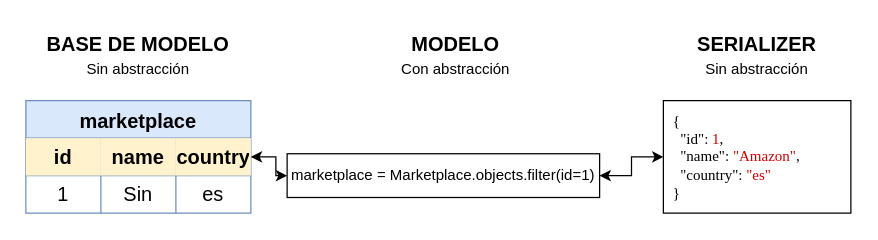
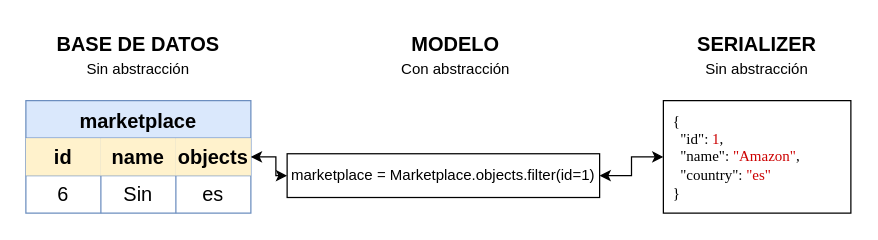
- <mxCell id="14" value="BASE DE MODELO" style="text;html=1;align=center;verticalAlign=middle;whiteSpace=wrap;rounded=0;fontStyle=1;fontSize=16;" vertex="1" parent="1"><mxGeometry x="35" y="20" width="150" height="30" as="geometry" /></mxCell>
+ <mxCell id="14" value="BASE DE DATOS" style="text;html=1;align=center;verticalAlign=middle;whiteSpace=wrap;rounded=0;fontStyle=1;fontSize=16;" vertex="1" parent="1"><mxGeometry x="35" y="20" width="150" height="30" as="geometry" /></mxCell>
- <mxCell id="6" value="country" style="shape=partialRectangle;html=1;whiteSpace=wrap;connectable=0;strokeColor=#d6b656;overflow=hidden;fillColor=#fff2cc;top=0;left=0;bottom=0;right=0;pointerEvents=1;fontSize=16;fontStyle=1" vertex="1" parent="3"><mxGeometry x="120" width="60" height="30" as="geometry"><mxRectangle width="60" height="30" as="alternateBounds" /></mxGeometry></mxCell>
+ <mxCell id="6" value="objects" style="shape=partialRectangle;html=1;whiteSpace=wrap;connectable=0;strokeColor=#d6b656;overflow=hidden;fillColor=#fff2cc;top=0;left=0;bottom=0;right=0;pointerEvents=1;fontSize=16;fontStyle=1" vertex="1" parent="3"><mxGeometry x="120" width="60" height="30" as="geometry"><mxRectangle width="60" height="30" as="alternateBounds" /></mxGeometry></mxCell>
- <mxCell id="8" value="1" style="shape=partialRectangle;html=1;whiteSpace=wrap;connectable=0;strokeColor=inherit;overflow=hidden;fillColor=none;top=0;left=0;bottom=0;right=0;pointerEvents=1;fontSize=16;" vertex="1" parent="7"><mxGeometry width="60" height="30" as="geometry"><mxRectangle width="60" height="30" as="alternateBounds" /></mxGeometry></mxCell>
+ <mxCell id="8" value="6" style="shape=partialRectangle;html=1;whiteSpace=wrap;connectable=0;strokeColor=inherit;overflow=hidden;fillColor=none;top=0;left=0;bottom=0;right=0;pointerEvents=1;fontSize=16;" vertex="1" parent="7"><mxGeometry width="60" height="30" as="geometry"><mxRectangle width="60" height="30" as="alternateBounds" /></mxGeometry></mxCell>
